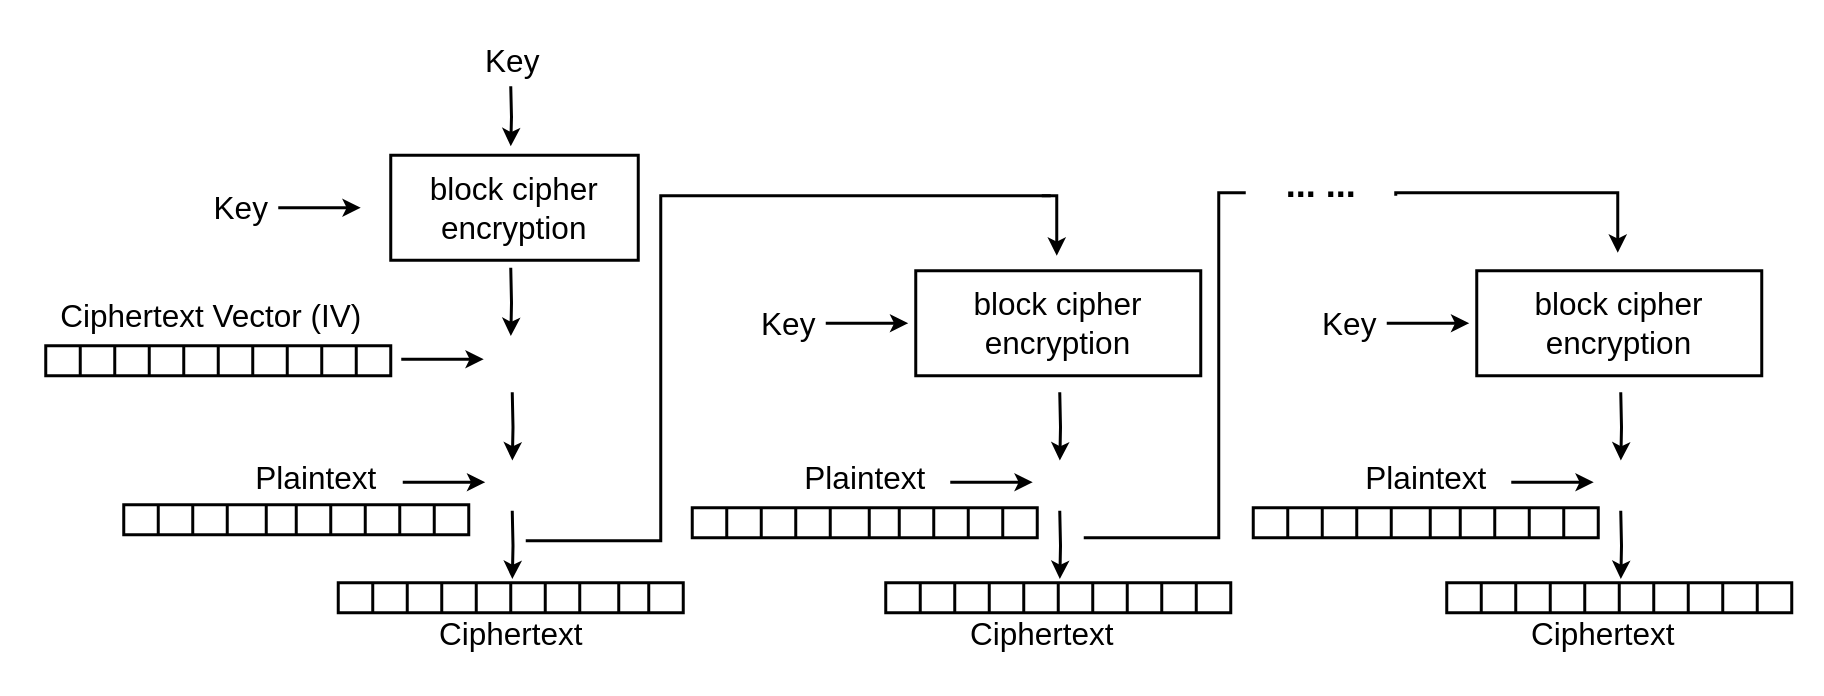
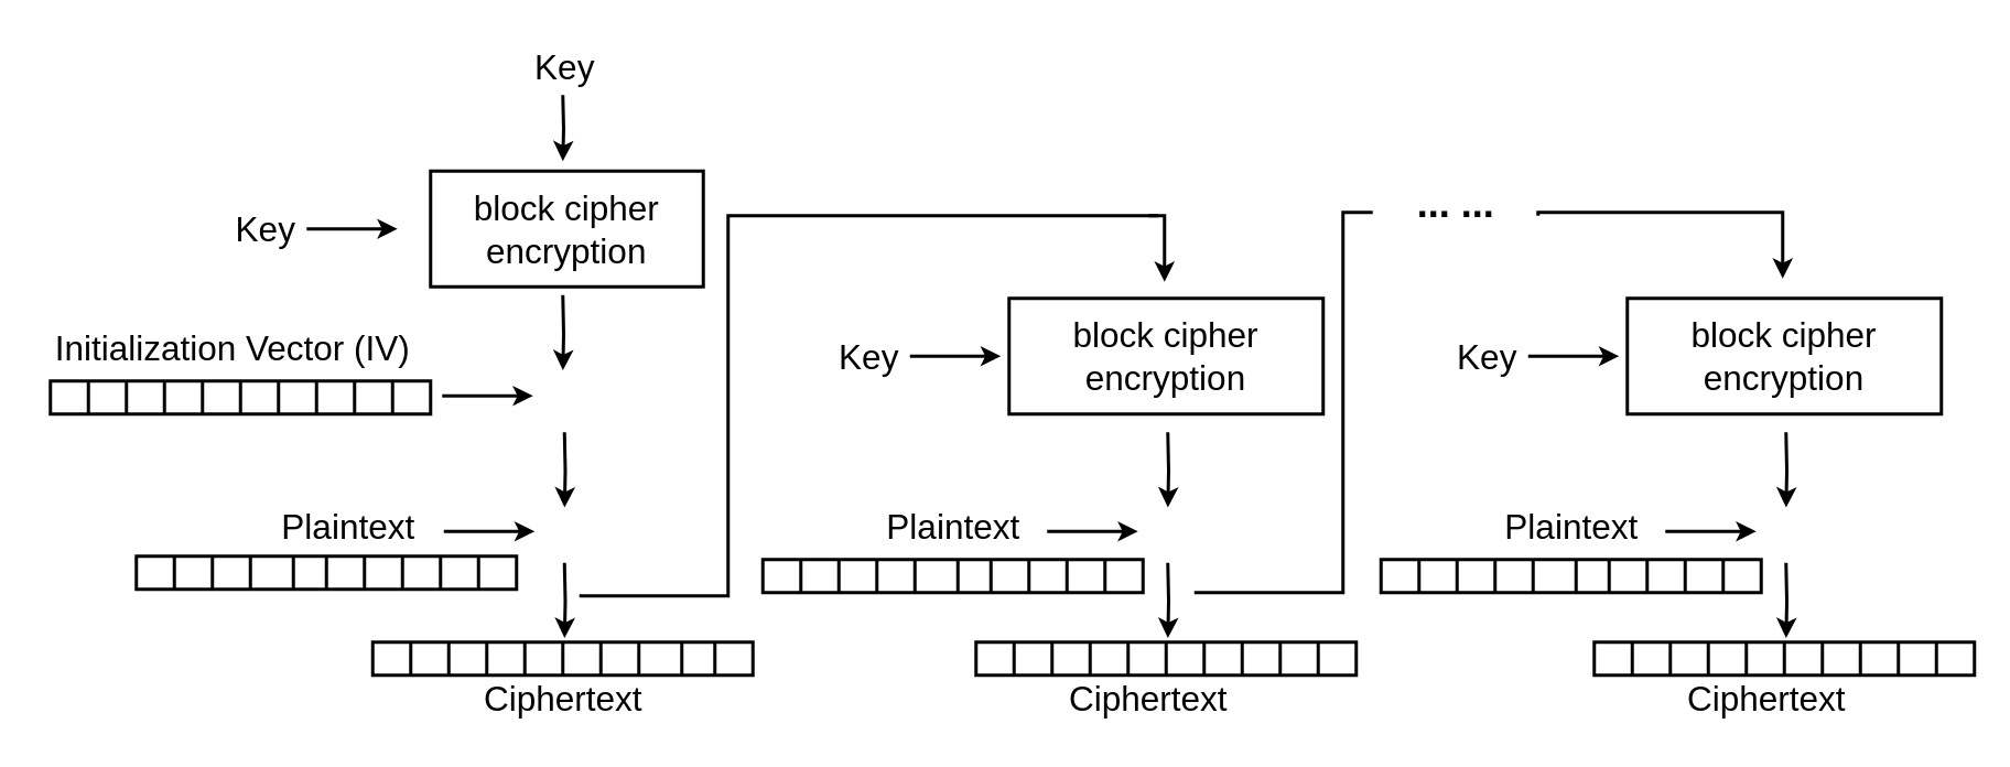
- <mxCell id="46" value="&lt;font style=&quot;font-size: 21px;&quot;&gt;Ciphertext Vector (IV)&lt;/font&gt;" style="text;html=1;align=center;verticalAlign=middle;resizable=0;points=[];autosize=1;strokeColor=none;fillColor=none;" vertex="1" parent="1"><mxGeometry x="20" y="190" width="240" height="40" as="geometry" /></mxCell>
+ <mxCell id="46" value="&lt;font style=&quot;font-size: 21px;&quot;&gt;Initialization Vector (IV)&lt;/font&gt;" style="text;html=1;align=center;verticalAlign=middle;resizable=0;points=[];autosize=1;strokeColor=none;fillColor=none;" vertex="1" parent="1"><mxGeometry x="20" y="190" width="240" height="40" as="geometry" /></mxCell>
